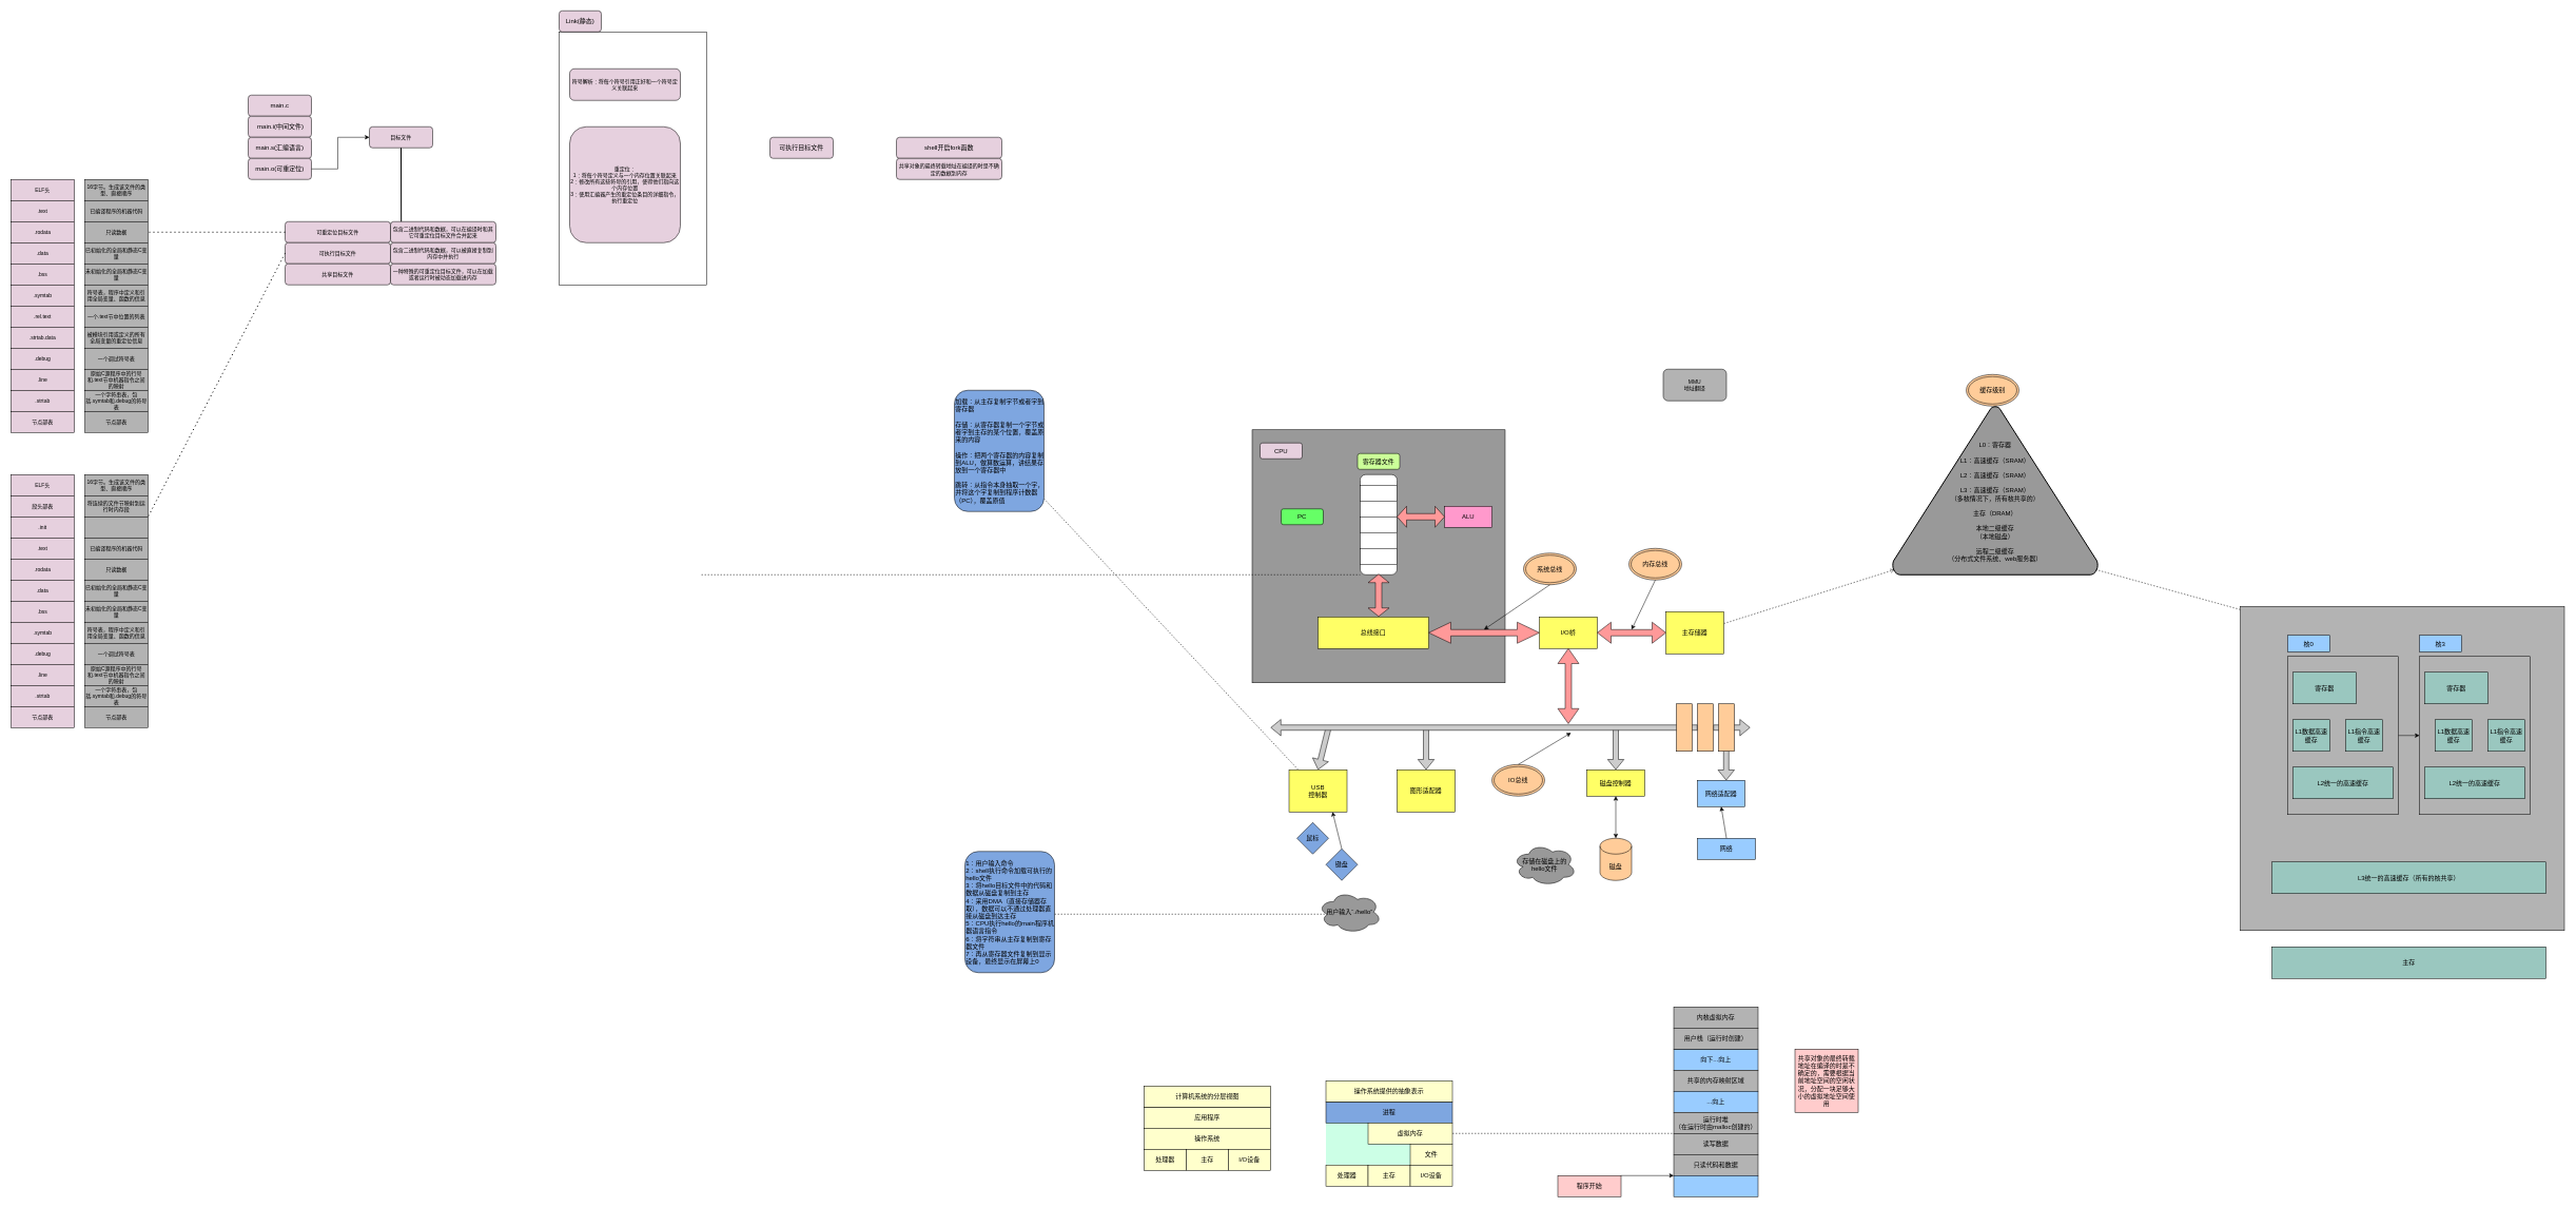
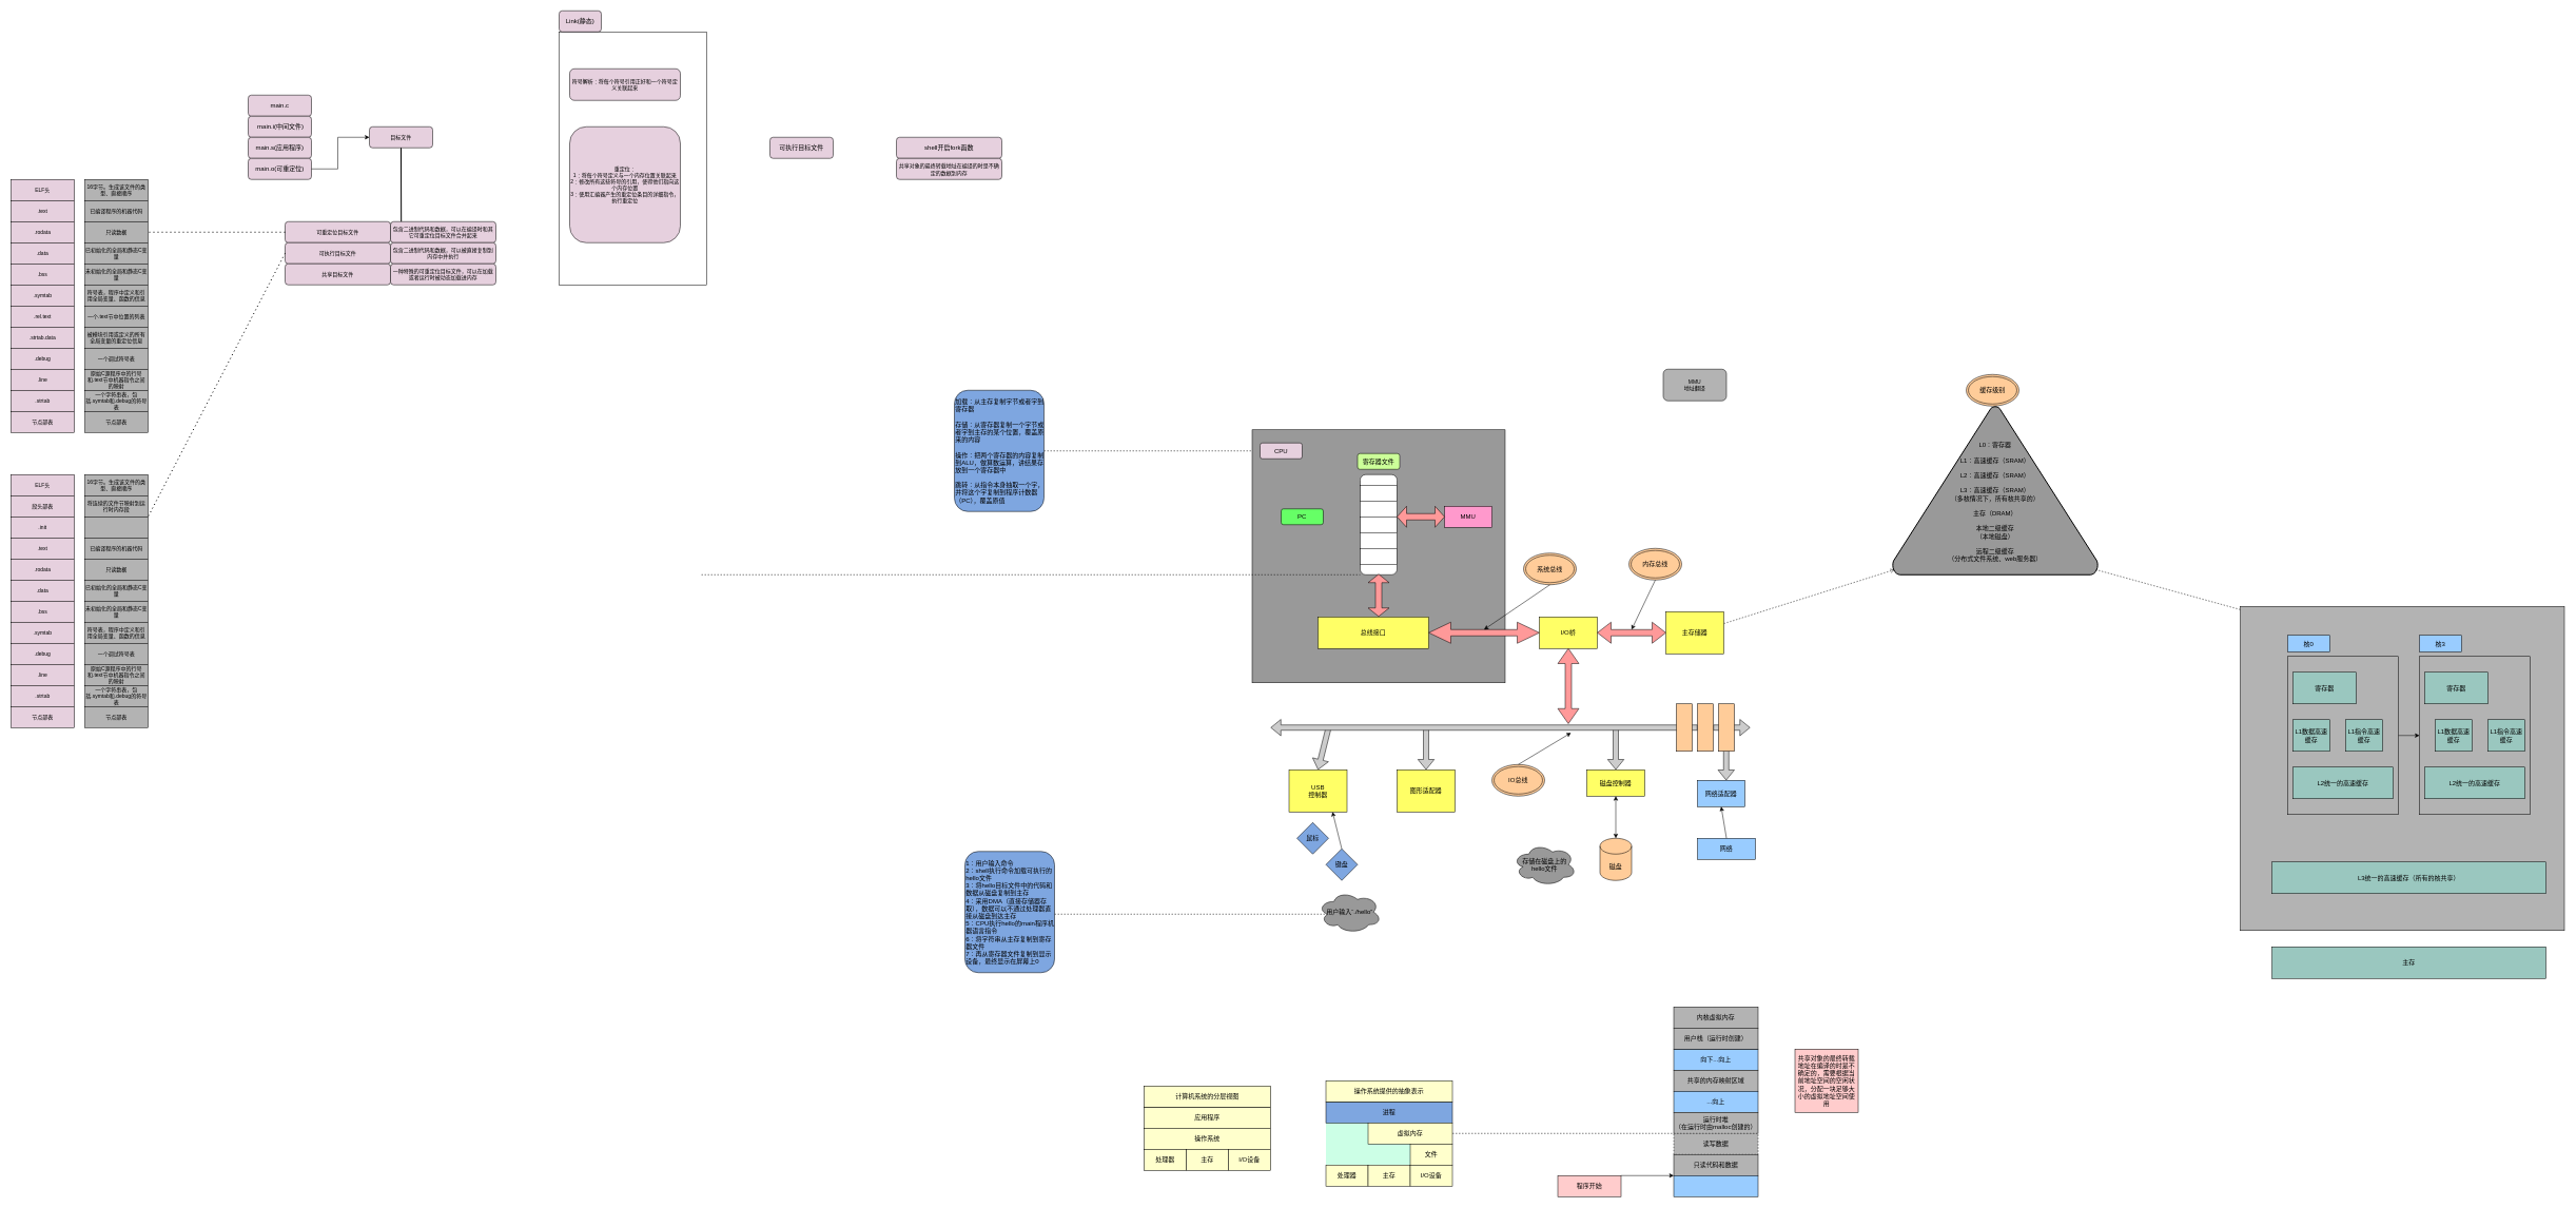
- <mxCell id="78" value="main.s(汇编语言)" style="rounded=1;whiteSpace=wrap;html=1;fillColor=#E6D0DE;" vertex="1" parent="75"><mxGeometry y="80" width="120" height="40" as="geometry" /></mxCell>
+ <mxCell id="78" value="main.s(应用程序)" style="rounded=1;whiteSpace=wrap;html=1;fillColor=#E6D0DE;" vertex="1" parent="75"><mxGeometry y="80" width="120" height="40" as="geometry" /></mxCell>
- <mxCell id="40" value="ALU" style="rounded=0;whiteSpace=wrap;html=1;fillColor=#FF99CC;" parent="27" vertex="1"><mxGeometry x="365" y="145" width="90" height="40" as="geometry" /></mxCell>
+ <mxCell id="40" value="MMU" style="rounded=0;whiteSpace=wrap;html=1;fillColor=#FF99CC;" parent="27" vertex="1"><mxGeometry x="365" y="145" width="90" height="40" as="geometry" /></mxCell>
- <mxCell id="2" value="" style="endArrow=none;dashed=1;html=1;rounded=0;fillColor=#CCCCCC;" parent="1" source="3" target="54" edge="1"><mxGeometry width="50" height="50" relative="1" as="geometry"><mxPoint x="2300" y="855" as="sourcePoint" /><mxPoint x="2780" y="1000" as="targetPoint" /></mxGeometry></mxCell>
+ <mxCell id="2" value="" style="endArrow=none;dashed=1;html=1;rounded=0;fillColor=#CCCCCC;entryX=0;entryY=0.5;entryDx=0;entryDy=0;" parent="1" source="3" target="33" edge="1"><mxGeometry width="50" height="50" relative="1" as="geometry"><mxPoint x="2300" y="855" as="sourcePoint" /><mxPoint x="2780" y="1000" as="targetPoint" /></mxGeometry></mxCell>
- <mxCell id="176" value="读写数据" style="rounded=0;whiteSpace=wrap;html=1;fillColor=#B3B3B3;align=center;" parent="169" vertex="1"><mxGeometry y="240" width="160" height="40" as="geometry" /></mxCell>
+ <mxCell id="176" value="读写数据" style="rounded=0;whiteSpace=wrap;html=1;fillColor=#B3B3B3;align=center;dashed=1;" parent="169" vertex="1"><mxGeometry y="240" width="160" height="40" as="geometry" /></mxCell>
